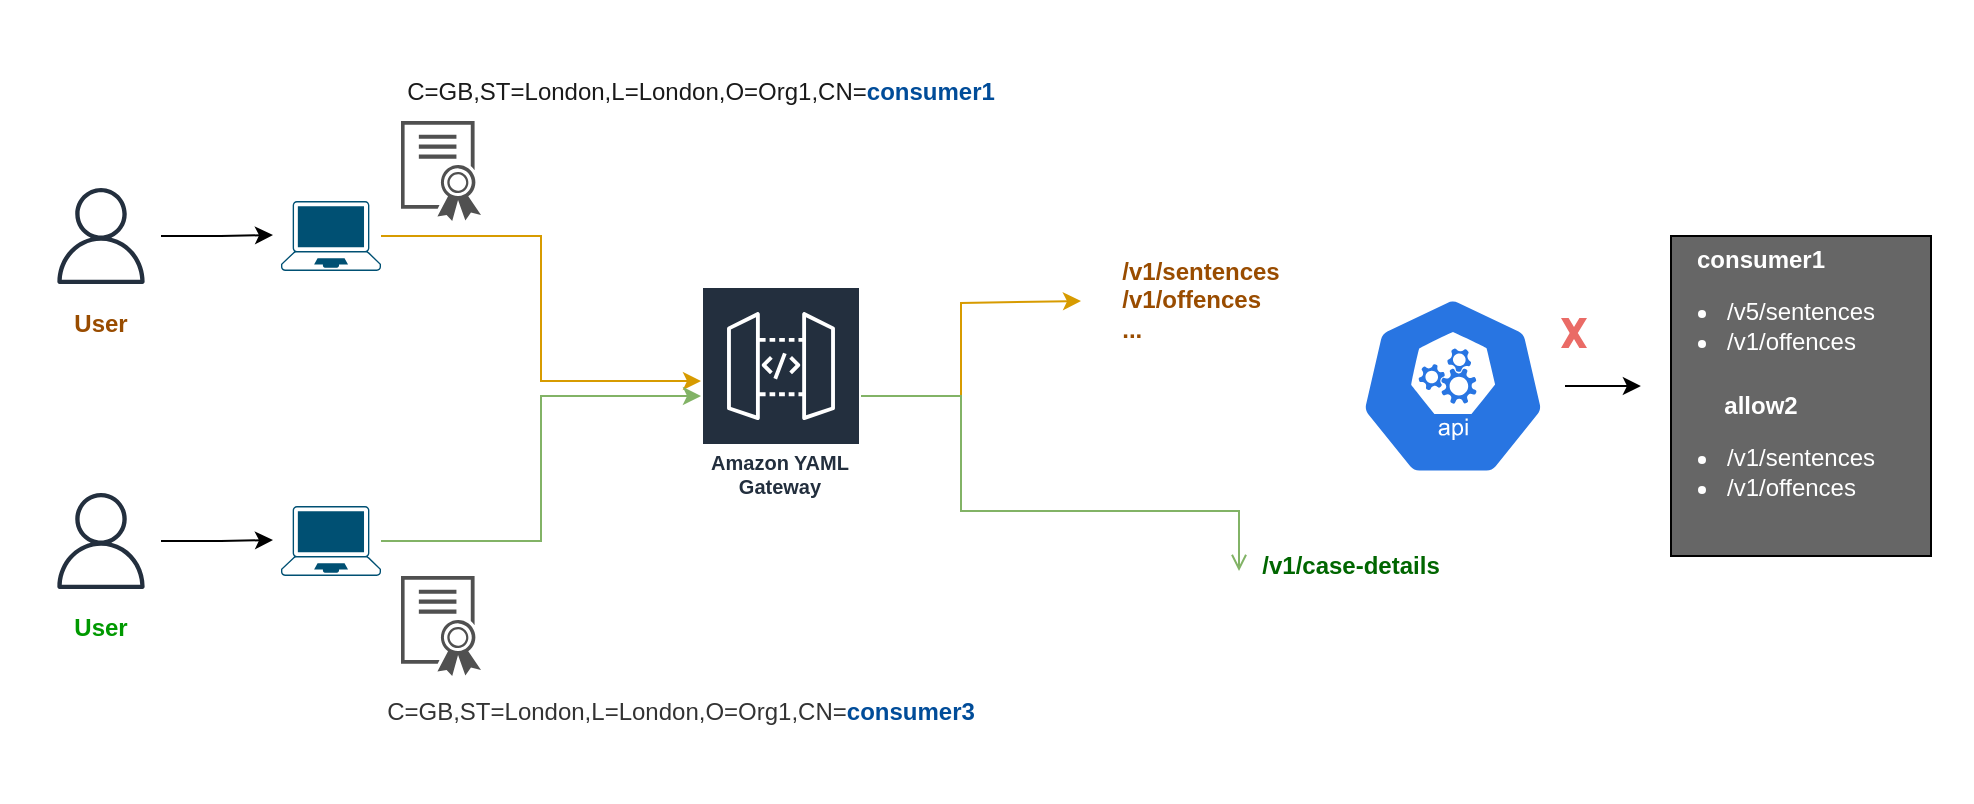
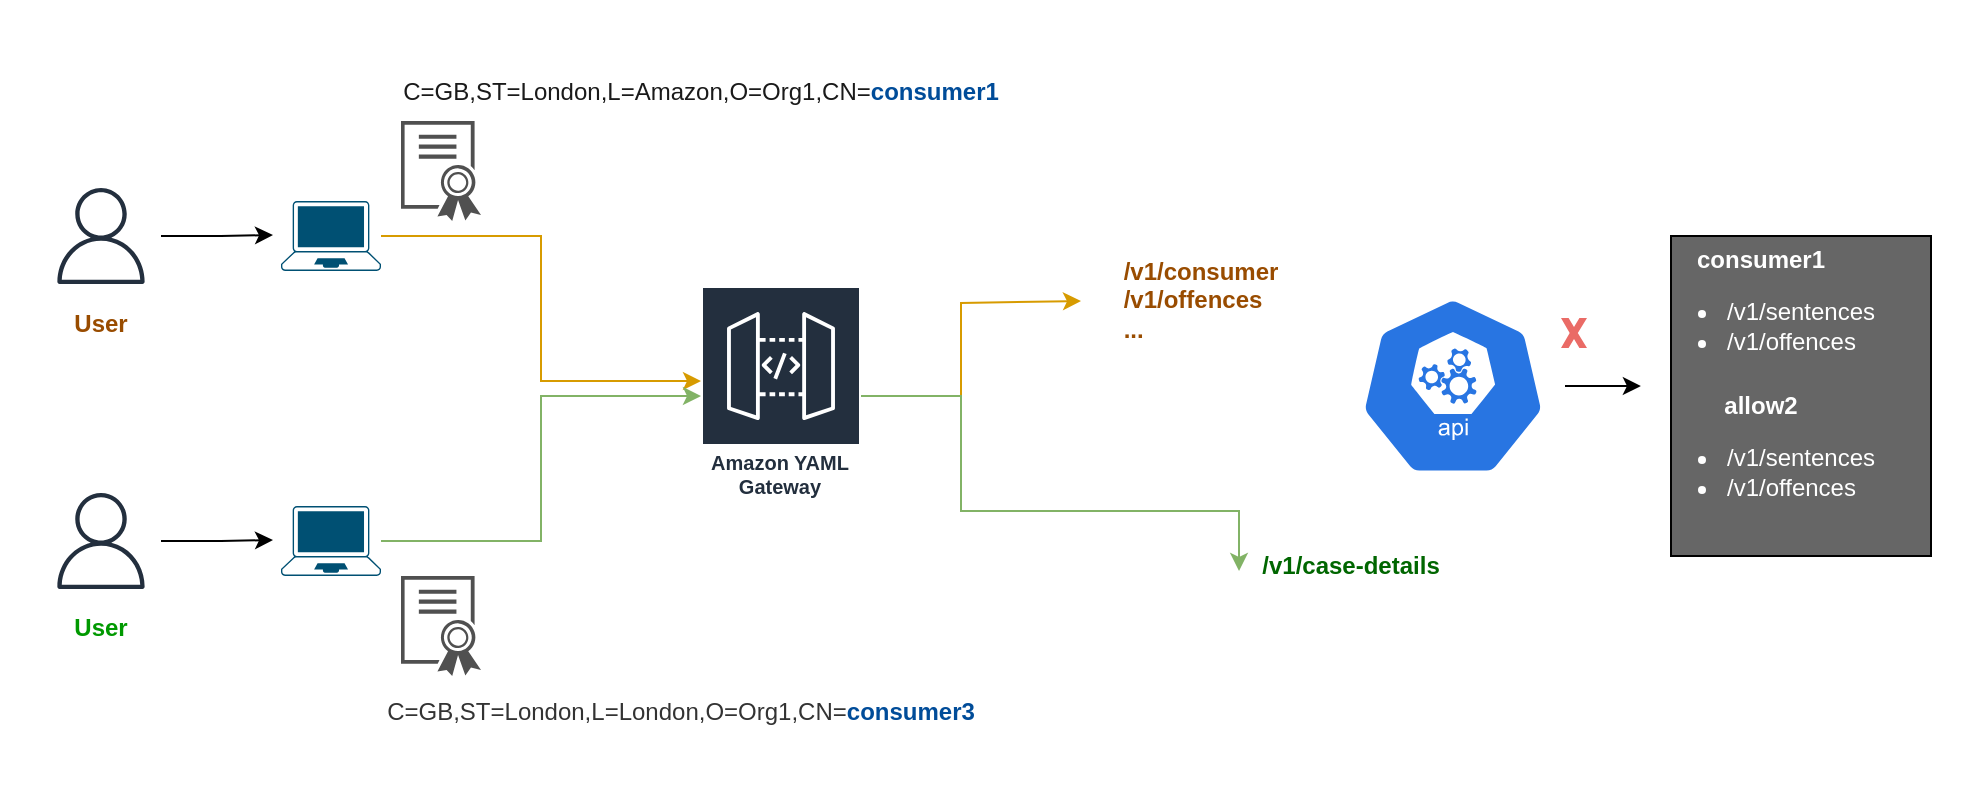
- <mxCell id="19" value="&lt;div style=&quot;&quot;&gt;&lt;pre style=&quot;&quot;&gt;&lt;font style=&quot;&quot; face=&quot;Helvetica&quot;&gt;&lt;font color=&quot;#1a1a1a&quot;&gt;C=GB,ST=London,L=London,O=Org1,CN=&lt;/font&gt;&lt;b style=&quot;&quot;&gt;&lt;font color=&quot;#004c99&quot;&gt;consumer1&lt;/font&gt;&lt;/b&gt;&lt;/font&gt;&lt;font style=&quot;background-color: rgb(30, 31, 34);&quot; face=&quot;JetBrains Mono, monospace&quot;&gt;&lt;span style=&quot;font-size: 9.8pt;&quot;&gt;&lt;br&gt;&lt;/span&gt;&lt;/font&gt;&lt;/pre&gt;&lt;/div&gt;" style="text;html=1;align=center;verticalAlign=middle;resizable=0;points=[];autosize=1;strokeColor=none;fillColor=none;" vertex="1" parent="1"><mxGeometry x="190" y="20" width="320" height="50" as="geometry" /></mxCell>
+ <mxCell id="19" value="&lt;div style=&quot;&quot;&gt;&lt;pre style=&quot;&quot;&gt;&lt;font style=&quot;&quot; face=&quot;Helvetica&quot;&gt;&lt;font color=&quot;#1a1a1a&quot;&gt;C=GB,ST=London,L=Amazon,O=Org1,CN=&lt;/font&gt;&lt;b style=&quot;&quot;&gt;&lt;font color=&quot;#004c99&quot;&gt;consumer1&lt;/font&gt;&lt;/b&gt;&lt;/font&gt;&lt;font style=&quot;background-color: rgb(30, 31, 34);&quot; face=&quot;JetBrains Mono, monospace&quot;&gt;&lt;span style=&quot;font-size: 9.8pt;&quot;&gt;&lt;br&gt;&lt;/span&gt;&lt;/font&gt;&lt;/pre&gt;&lt;/div&gt;" style="text;html=1;align=center;verticalAlign=middle;resizable=0;points=[];autosize=1;strokeColor=none;fillColor=none;" vertex="1" parent="1"><mxGeometry x="190" y="20" width="320" height="50" as="geometry" /></mxCell>
- <mxCell id="14" value="&lt;font color=&quot;#994c00&quot;&gt;&lt;b&gt;/v1/sentences&lt;br&gt;&lt;div style=&quot;text-align: left;&quot;&gt;&lt;b style=&quot;background-color: initial;&quot;&gt;/v1/offences&lt;br&gt;...&lt;/b&gt;&lt;/div&gt;&lt;/b&gt;&lt;/font&gt;" style="text;html=1;align=center;verticalAlign=middle;resizable=0;points=[];autosize=1;strokeColor=none;fillColor=none;" vertex="1" parent="1"><mxGeometry x="550" y="120" width="100" height="60" as="geometry" /></mxCell>
+ <mxCell id="14" value="&lt;font color=&quot;#994c00&quot;&gt;&lt;b&gt;/v1/consumer&lt;br&gt;&lt;div style=&quot;text-align: left;&quot;&gt;&lt;b style=&quot;background-color: initial;&quot;&gt;/v1/offences&lt;br&gt;...&lt;/b&gt;&lt;/div&gt;&lt;/b&gt;&lt;/font&gt;" style="text;html=1;align=center;verticalAlign=middle;resizable=0;points=[];autosize=1;strokeColor=none;fillColor=none;" vertex="1" parent="1"><mxGeometry x="550" y="120" width="100" height="60" as="geometry" /></mxCell>
- <mxCell id="21" value="&lt;pre style=&quot;border-color: var(--border-color);&quot;&gt;&lt;font style=&quot;border-color: var(--border-color);&quot; face=&quot;Helvetica&quot;&gt;&lt;span style=&quot;border-color: var(--border-color);&quot;&gt;&lt;font color=&quot;#ffffff&quot; style=&quot;border-color: var(--border-color);&quot;&gt;&lt;b style=&quot;&quot;&gt;consumer1&lt;br&gt;&lt;/b&gt;&lt;ul style=&quot;&quot;&gt;&lt;li style=&quot;text-align: left;&quot;&gt;&lt;font style=&quot;border-color: var(--border-color);&quot; face=&quot;Helvetica&quot;&gt;&lt;span style=&quot;border-color: var(--border-color);&quot;&gt;&lt;font style=&quot;border-color: var(--border-color);&quot;&gt;/v5/sentences&lt;/font&gt;&lt;/span&gt;&lt;/font&gt;&lt;/li&gt;&lt;li style=&quot;text-align: left;&quot;&gt;&lt;font style=&quot;border-color: var(--border-color);&quot; face=&quot;Helvetica&quot;&gt;&lt;span style=&quot;border-color: var(--border-color);&quot;&gt;&lt;font style=&quot;border-color: var(--border-color);&quot;&gt;/v1/offences&lt;/font&gt;&lt;/span&gt;&lt;/font&gt;&lt;/li&gt;&lt;/ul&gt;&lt;/font&gt;&lt;/span&gt;&lt;/font&gt;&lt;/pre&gt;" style="text;html=1;align=center;verticalAlign=middle;resizable=0;points=[];autosize=1;strokeColor=none;fillColor=none;" vertex="1" parent="1"><mxGeometry x="810" y="105" width="140" height="90" as="geometry" /></mxCell>
+ <mxCell id="21" value="&lt;pre style=&quot;border-color: var(--border-color);&quot;&gt;&lt;font style=&quot;border-color: var(--border-color);&quot; face=&quot;Helvetica&quot;&gt;&lt;span style=&quot;border-color: var(--border-color);&quot;&gt;&lt;font color=&quot;#ffffff&quot; style=&quot;border-color: var(--border-color);&quot;&gt;&lt;b style=&quot;&quot;&gt;consumer1&lt;br&gt;&lt;/b&gt;&lt;ul style=&quot;&quot;&gt;&lt;li style=&quot;text-align: left;&quot;&gt;&lt;font style=&quot;border-color: var(--border-color);&quot; face=&quot;Helvetica&quot;&gt;&lt;span style=&quot;border-color: var(--border-color);&quot;&gt;&lt;font style=&quot;border-color: var(--border-color);&quot;&gt;/v1/sentences&lt;/font&gt;&lt;/span&gt;&lt;/font&gt;&lt;/li&gt;&lt;li style=&quot;text-align: left;&quot;&gt;&lt;font style=&quot;border-color: var(--border-color);&quot; face=&quot;Helvetica&quot;&gt;&lt;span style=&quot;border-color: var(--border-color);&quot;&gt;&lt;font style=&quot;border-color: var(--border-color);&quot;&gt;/v1/offences&lt;/font&gt;&lt;/span&gt;&lt;/font&gt;&lt;/li&gt;&lt;/ul&gt;&lt;/font&gt;&lt;/span&gt;&lt;/font&gt;&lt;/pre&gt;" style="text;html=1;align=center;verticalAlign=middle;resizable=0;points=[];autosize=1;strokeColor=none;fillColor=none;" vertex="1" parent="1"><mxGeometry x="810" y="105" width="140" height="90" as="geometry" /></mxCell>
- <mxCell id="16" style="edgeStyle=orthogonalEdgeStyle;rounded=0;orthogonalLoop=1;jettySize=auto;html=1;entryX=-0.009;entryY=0.583;entryDx=0;entryDy=0;entryPerimeter=0;fillColor=#d5e8d4;strokeColor=#82b366;endArrow=open;" edge="1" parent="1" source="12" target="15"><mxGeometry relative="1" as="geometry"><Array as="points"><mxPoint x="480" y="198" /><mxPoint x="480" y="255" /></Array></mxGeometry></mxCell>
+ <mxCell id="16" style="edgeStyle=orthogonalEdgeStyle;rounded=0;orthogonalLoop=1;jettySize=auto;html=1;entryX=-0.009;entryY=0.583;entryDx=0;entryDy=0;entryPerimeter=0;fillColor=#d5e8d4;strokeColor=#82b366;" edge="1" parent="1" source="12" target="15"><mxGeometry relative="1" as="geometry"><Array as="points"><mxPoint x="480" y="198" /><mxPoint x="480" y="255" /></Array></mxGeometry></mxCell>
